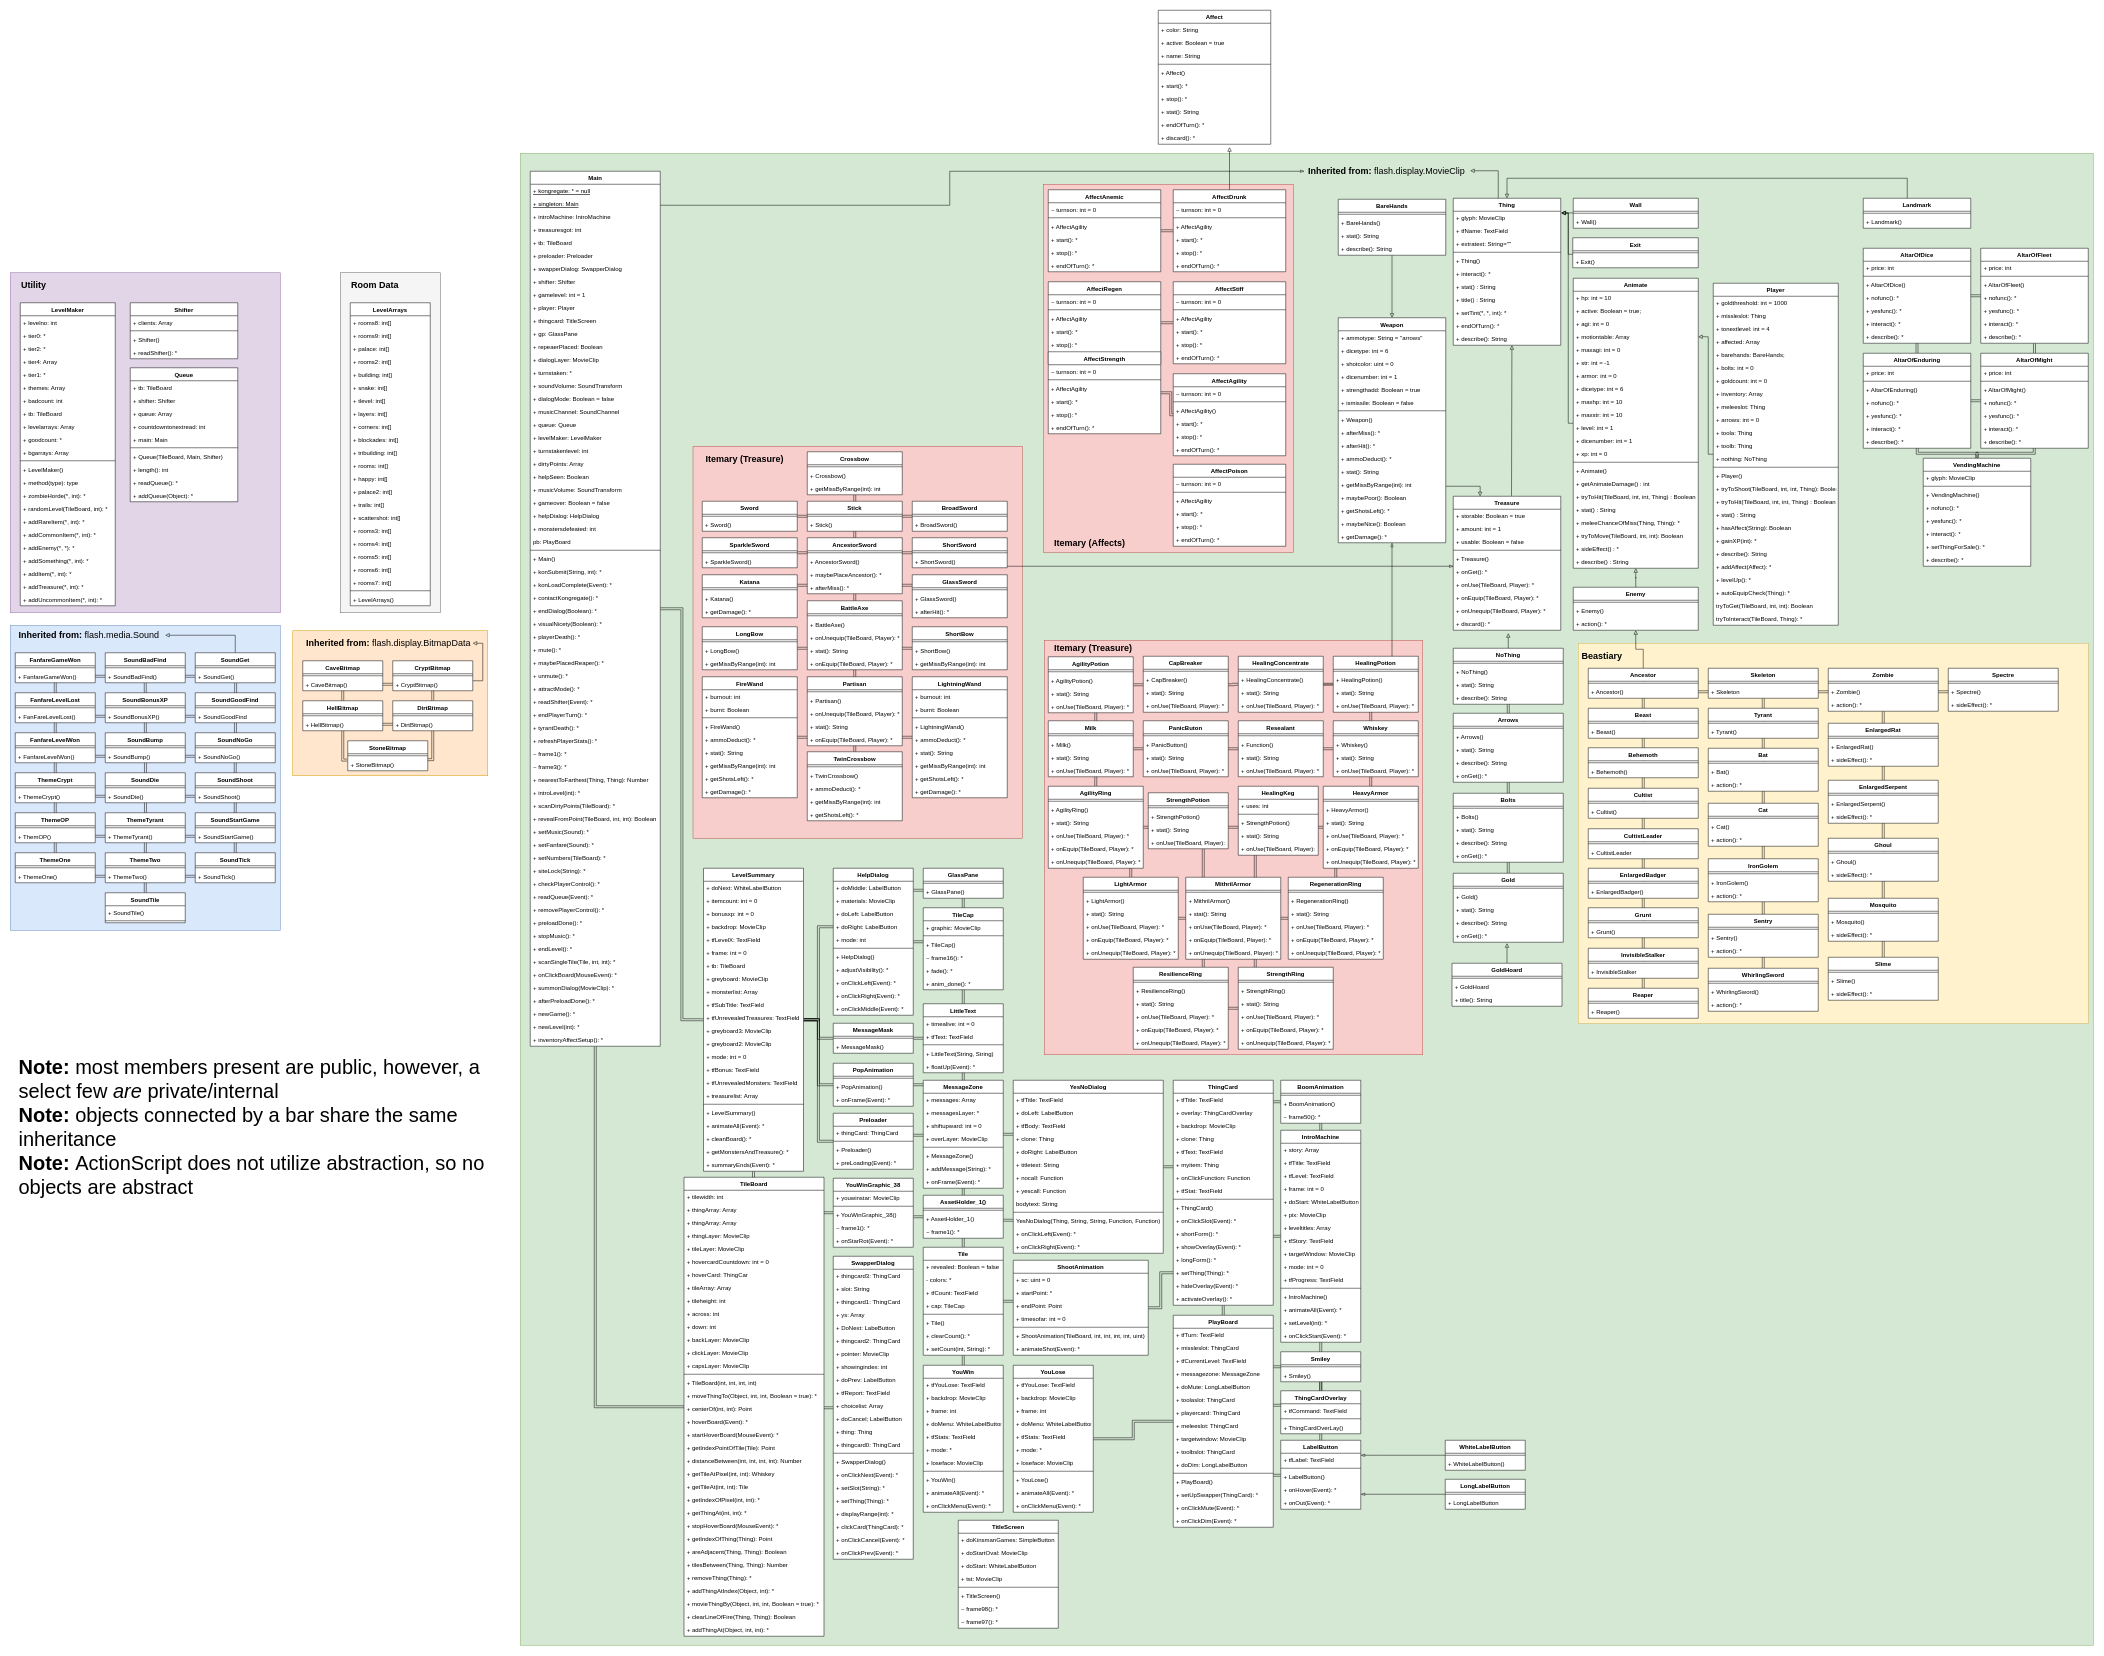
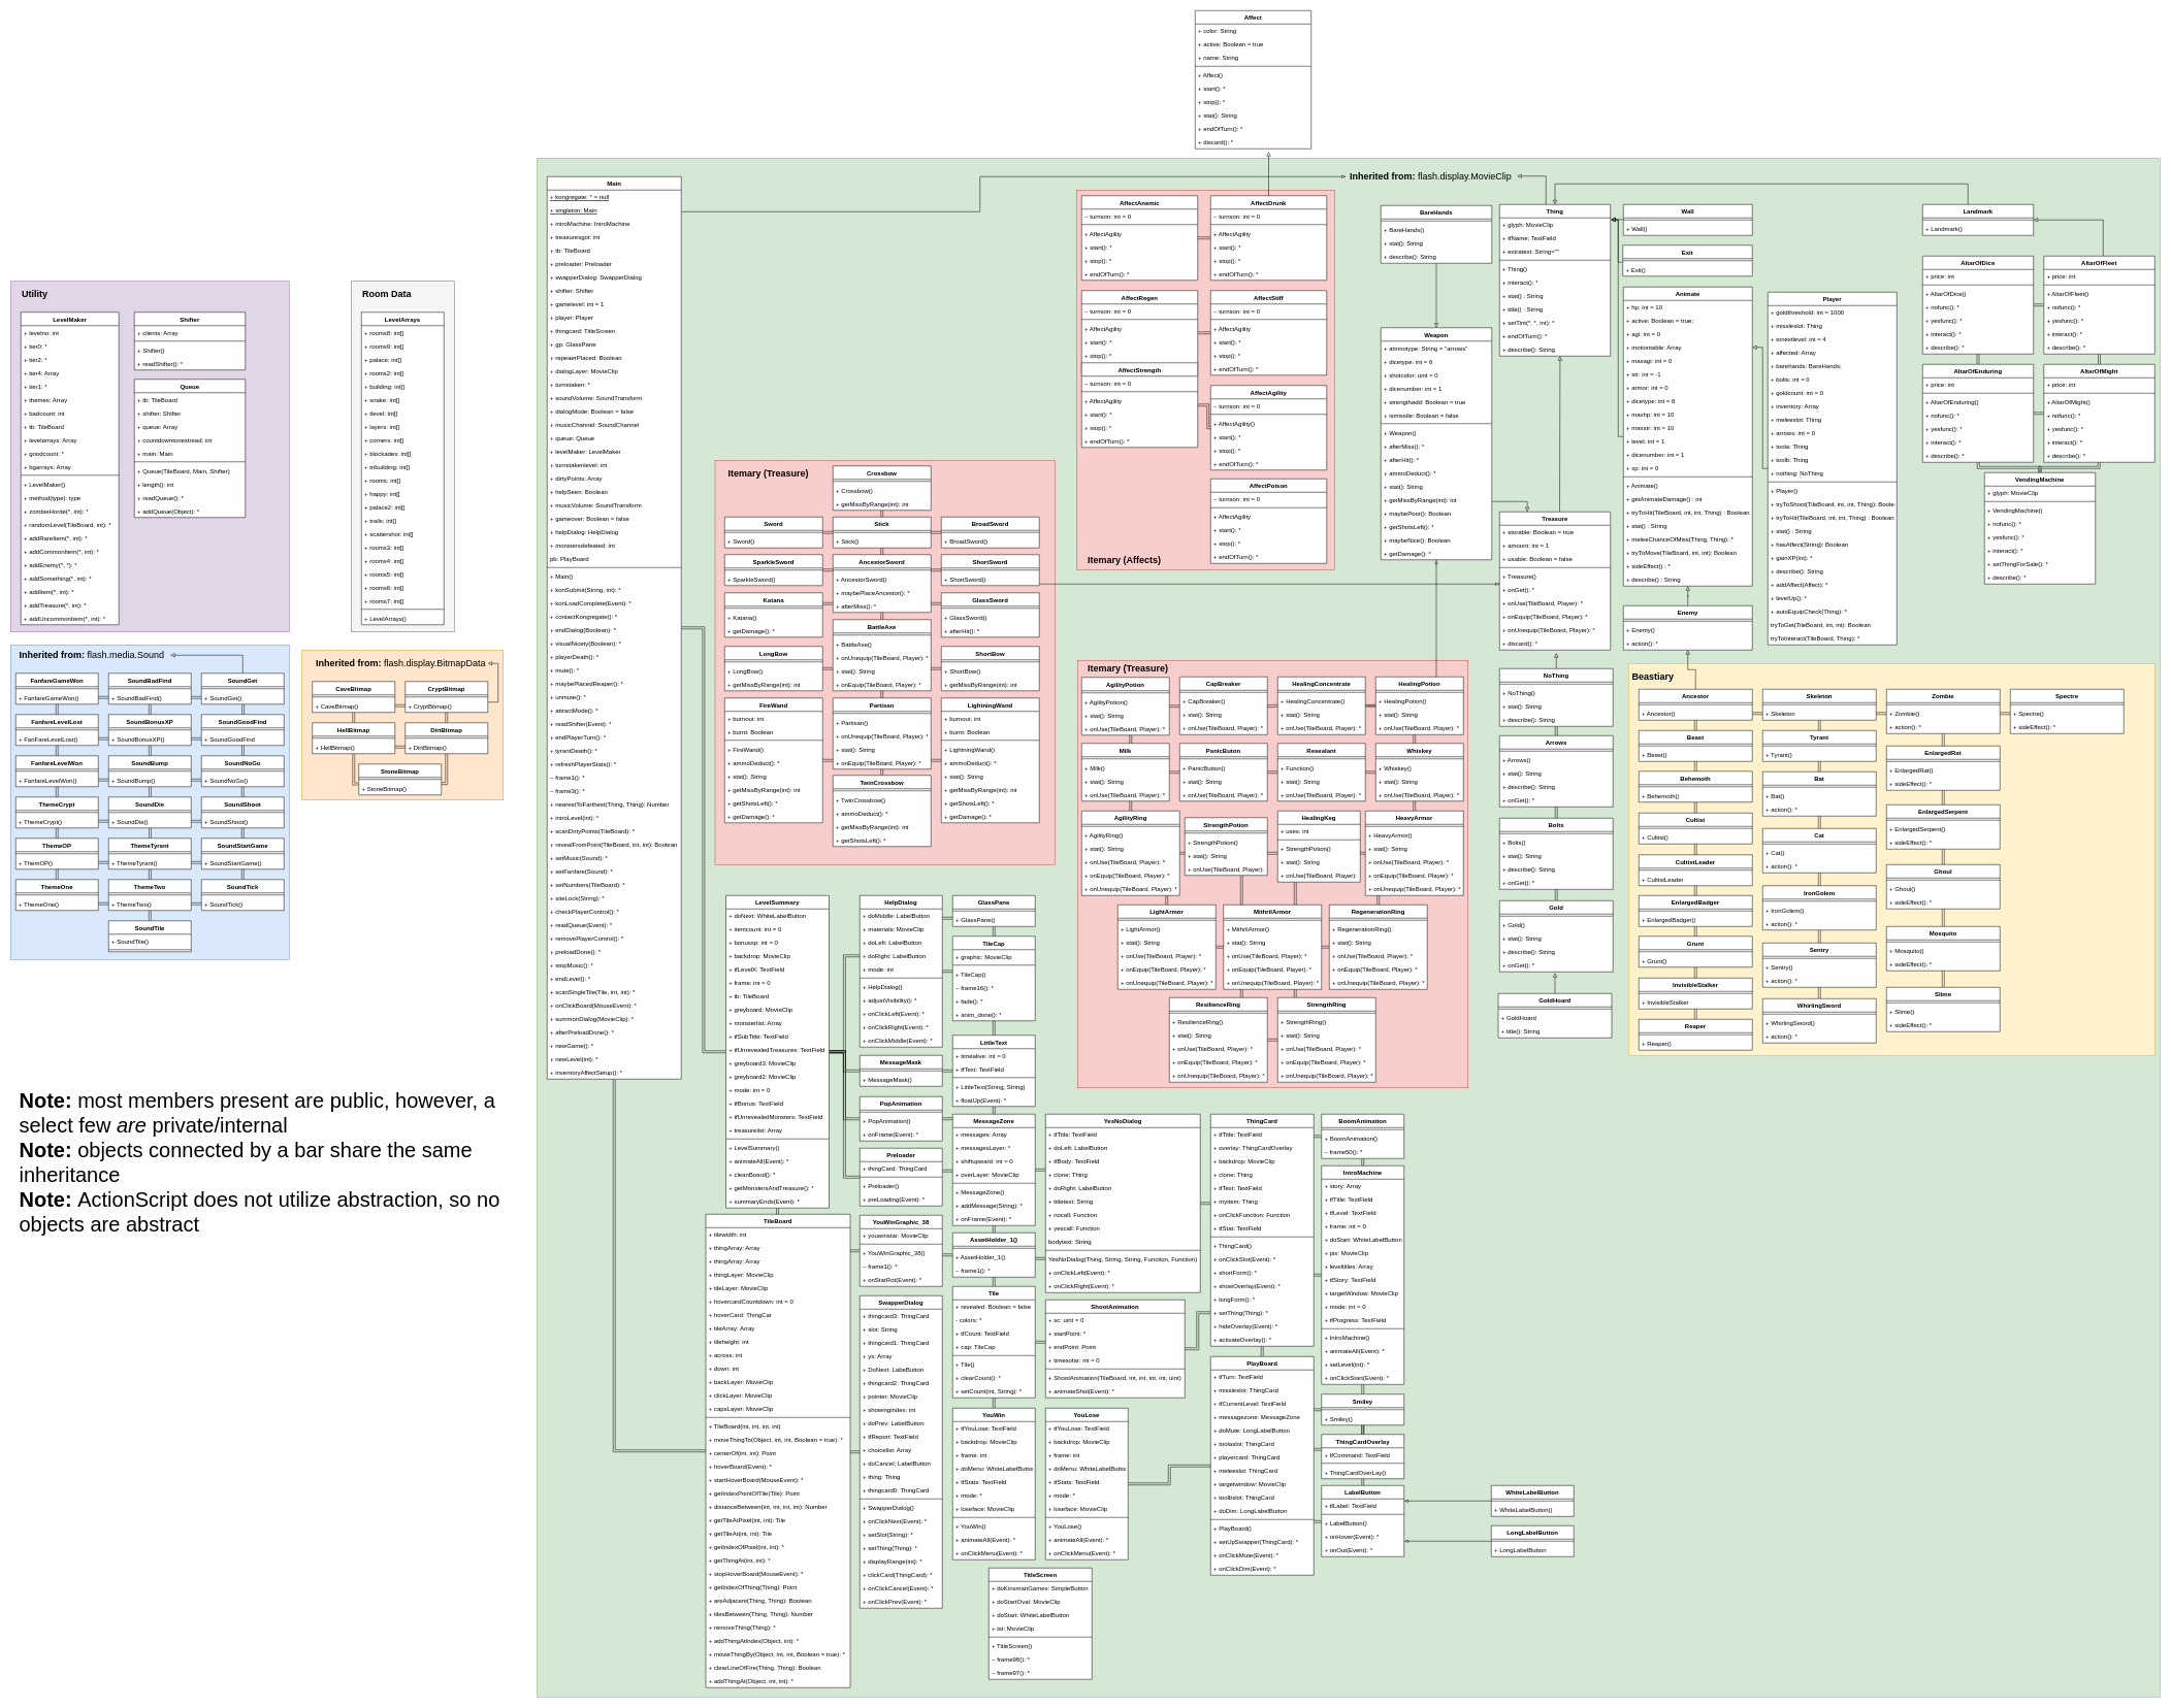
+ <mxCell id="289" style="edgeStyle=orthogonalEdgeStyle;rounded=0;orthogonalLoop=1;jettySize=auto;html=1;entryX=1;entryY=0.5;entryDx=0;entryDy=0;endArrow=block;endFill=0;" parent="1" source="290" target="258" edge="1"><mxGeometry relative="1" as="geometry"><Array as="points"><mxPoint x="4076" y="426" /></Array></mxGeometry></mxCell>
- <mxCell id="1005" value="+ getTileAtPixel(int, int): Whiskey" style="text;strokeColor=none;fillColor=none;align=left;verticalAlign=top;spacingLeft=4;spacingRight=4;overflow=hidden;rotatable=0;points=[[0,0.5],[1,0.5]];portConstraint=eastwest;" parent="982" vertex="1"><mxGeometry y="580" width="280" height="26" as="geometry" /></mxCell>
+ <mxCell id="1005" value="+ getTileAtPixel(int, int): Tile" style="text;strokeColor=none;fillColor=none;align=left;verticalAlign=top;spacingLeft=4;spacingRight=4;overflow=hidden;rotatable=0;points=[[0,0.5],[1,0.5]];portConstraint=eastwest;" parent="982" vertex="1"><mxGeometry y="580" width="280" height="26" as="geometry" /></mxCell>
